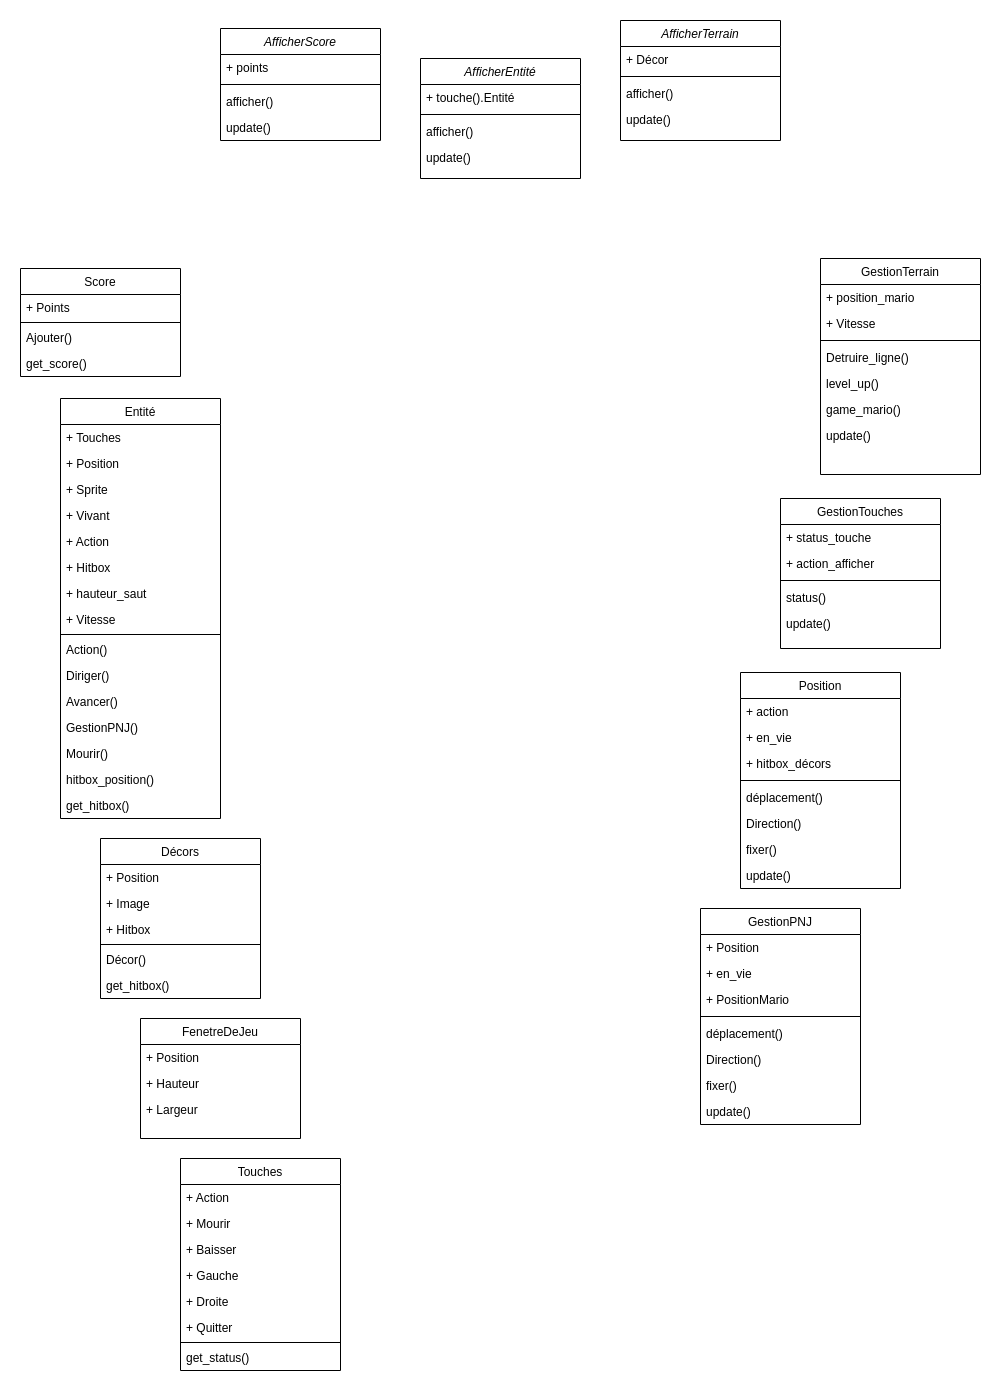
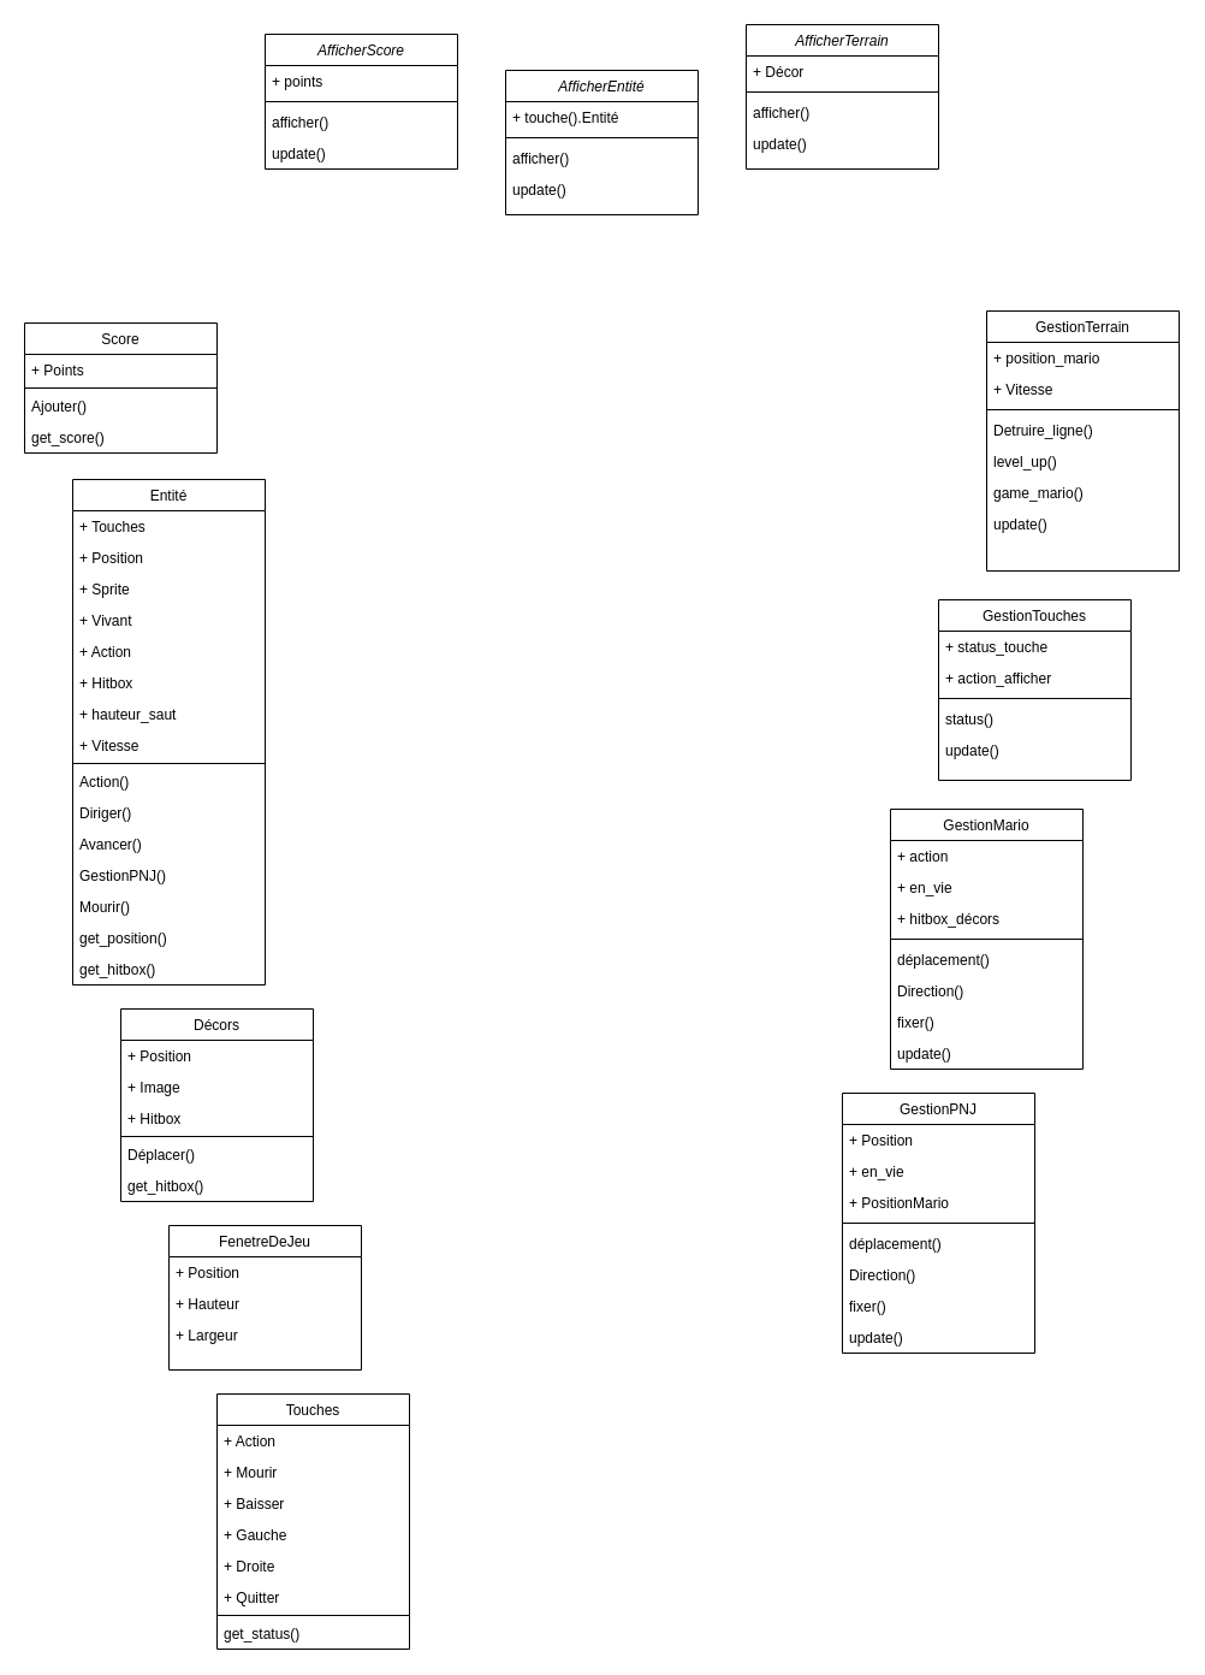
- <mxCell id="73" value="Position" style="swimlane;fontStyle=0;align=center;verticalAlign=top;childLayout=stackLayout;horizontal=1;startSize=26;horizontalStack=0;resizeParent=1;resizeLast=0;collapsible=1;marginBottom=0;rounded=0;shadow=0;strokeWidth=1;" parent="1" vertex="1"><mxGeometry x="740" y="672" width="160" height="216" as="geometry"><mxRectangle x="550" y="140" width="160" height="26" as="alternateBounds" /></mxGeometry></mxCell>
+ <mxCell id="73" value="GestionMario" style="swimlane;fontStyle=0;align=center;verticalAlign=top;childLayout=stackLayout;horizontal=1;startSize=26;horizontalStack=0;resizeParent=1;resizeLast=0;collapsible=1;marginBottom=0;rounded=0;shadow=0;strokeWidth=1;" parent="1" vertex="1"><mxGeometry x="740" y="672" width="160" height="216" as="geometry"><mxRectangle x="550" y="140" width="160" height="26" as="alternateBounds" /></mxGeometry></mxCell>
- <mxCell id="22" value="hitbox_position()" style="text;align=left;verticalAlign=top;spacingLeft=4;spacingRight=4;overflow=hidden;rotatable=0;points=[[0,0.5],[1,0.5]];portConstraint=eastwest;" parent="7" vertex="1"><mxGeometry y="368" width="160" height="26" as="geometry" /></mxCell>
+ <mxCell id="22" value="get_position()" style="text;align=left;verticalAlign=top;spacingLeft=4;spacingRight=4;overflow=hidden;rotatable=0;points=[[0,0.5],[1,0.5]];portConstraint=eastwest;" parent="7" vertex="1"><mxGeometry y="368" width="160" height="26" as="geometry" /></mxCell>
- <mxCell id="46" value="Décor()" style="text;align=left;verticalAlign=top;spacingLeft=4;spacingRight=4;overflow=hidden;rotatable=0;points=[[0,0.5],[1,0.5]];portConstraint=eastwest;" parent="41" vertex="1"><mxGeometry y="108" width="160" height="26" as="geometry" /></mxCell>
+ <mxCell id="46" value="Déplacer()" style="text;align=left;verticalAlign=top;spacingLeft=4;spacingRight=4;overflow=hidden;rotatable=0;points=[[0,0.5],[1,0.5]];portConstraint=eastwest;" parent="41" vertex="1"><mxGeometry y="108" width="160" height="26" as="geometry" /></mxCell>
